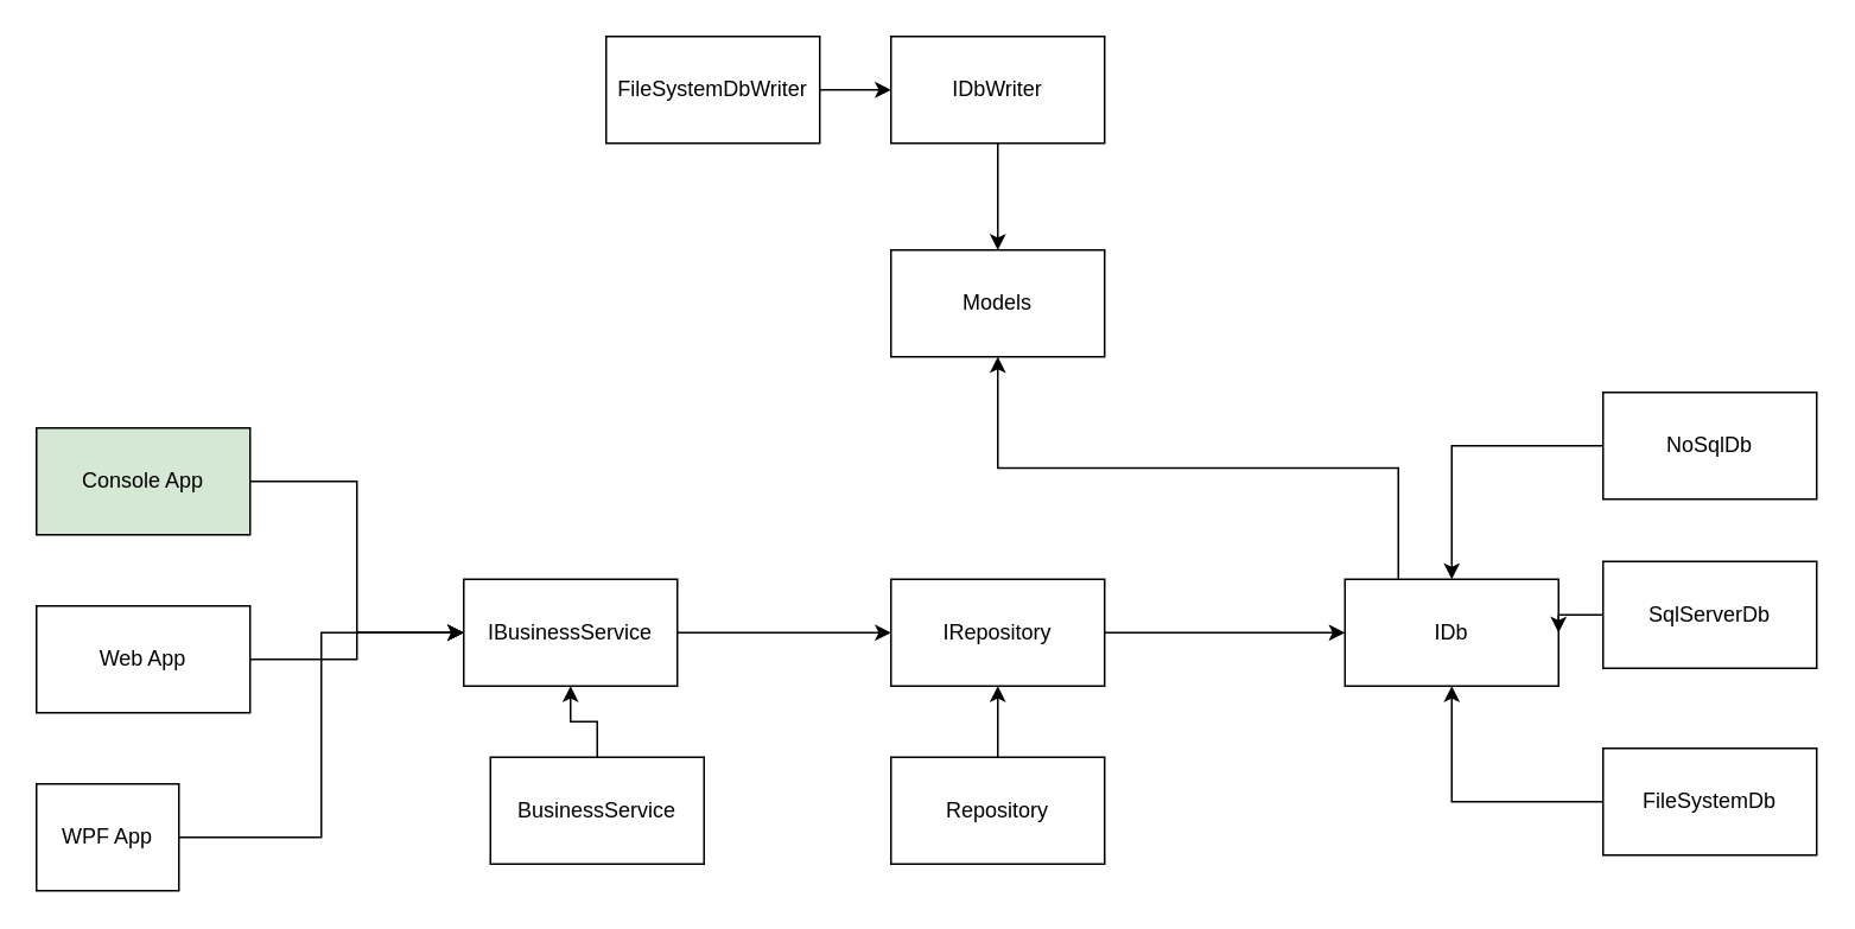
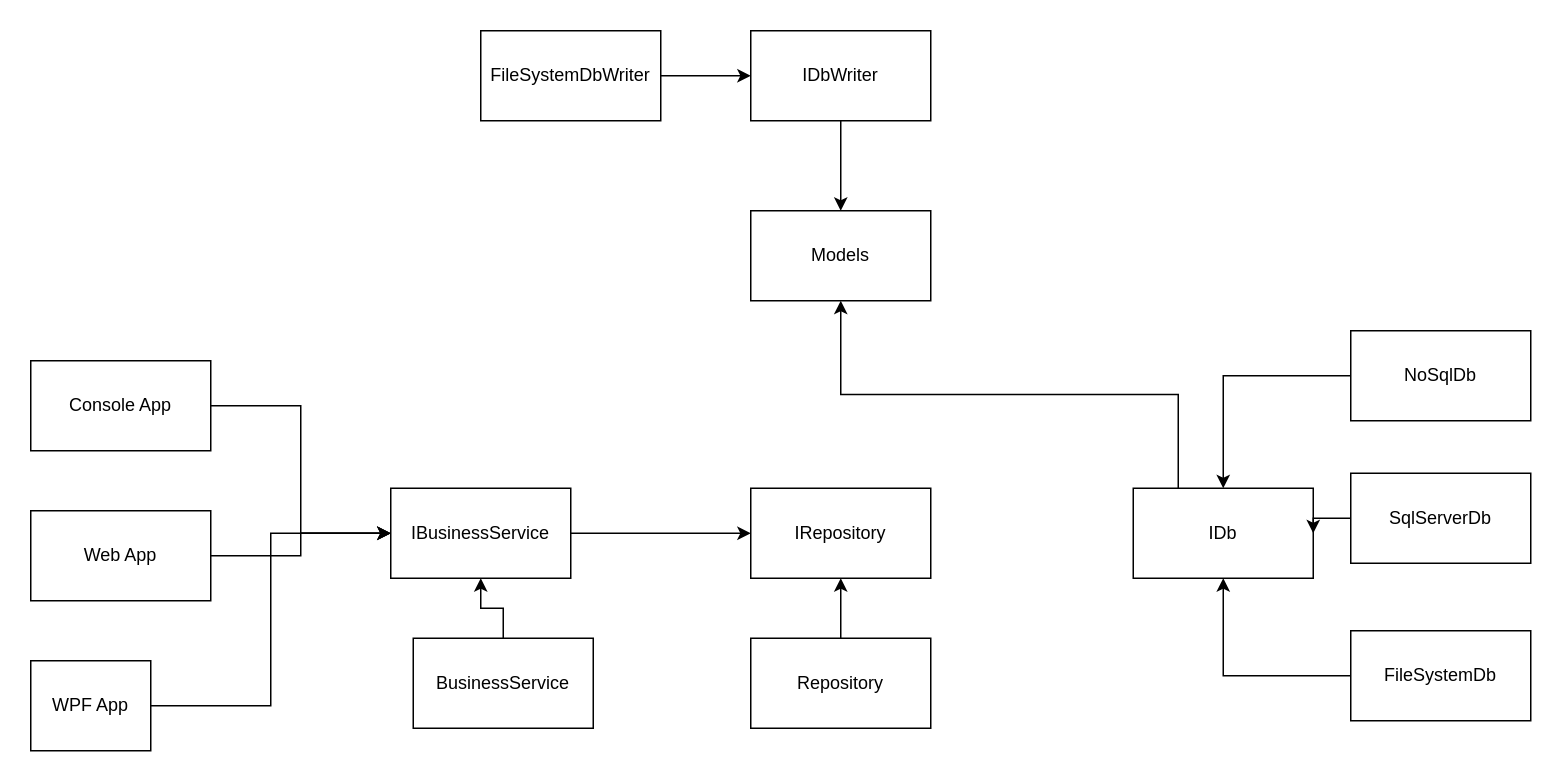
- <mxCell id="18" value="FileSystemDbWriter" style="rounded=0;whiteSpace=wrap;html=1;" vertex="1" parent="1"><mxGeometry x="340" y="20" width="120" height="60" as="geometry" /></mxCell>
+ <mxCell id="18" value="FileSystemDbWriter" style="rounded=0;whiteSpace=wrap;html=1;" vertex="1" parent="1"><mxGeometry x="320" y="20" width="120" height="60" as="geometry" /></mxCell>
- <mxCell id="22" value="Console App" style="rounded=0;whiteSpace=wrap;html=1;fillColor=#d5e8d4;" vertex="1" parent="1"><mxGeometry x="20" y="240" width="120" height="60" as="geometry" /></mxCell>
+ <mxCell id="22" value="Console App" style="rounded=0;whiteSpace=wrap;html=1;" vertex="1" parent="1"><mxGeometry x="20" y="240" width="120" height="60" as="geometry" /></mxCell>
- <mxCell id="6" style="edgeStyle=orthogonalEdgeStyle;rounded=0;orthogonalLoop=1;jettySize=auto;html=1;entryX=0;entryY=0.5;entryDx=0;entryDy=0;" parent="1" source="7" target="3" edge="1"><mxGeometry relative="1" as="geometry" /></mxCell>
